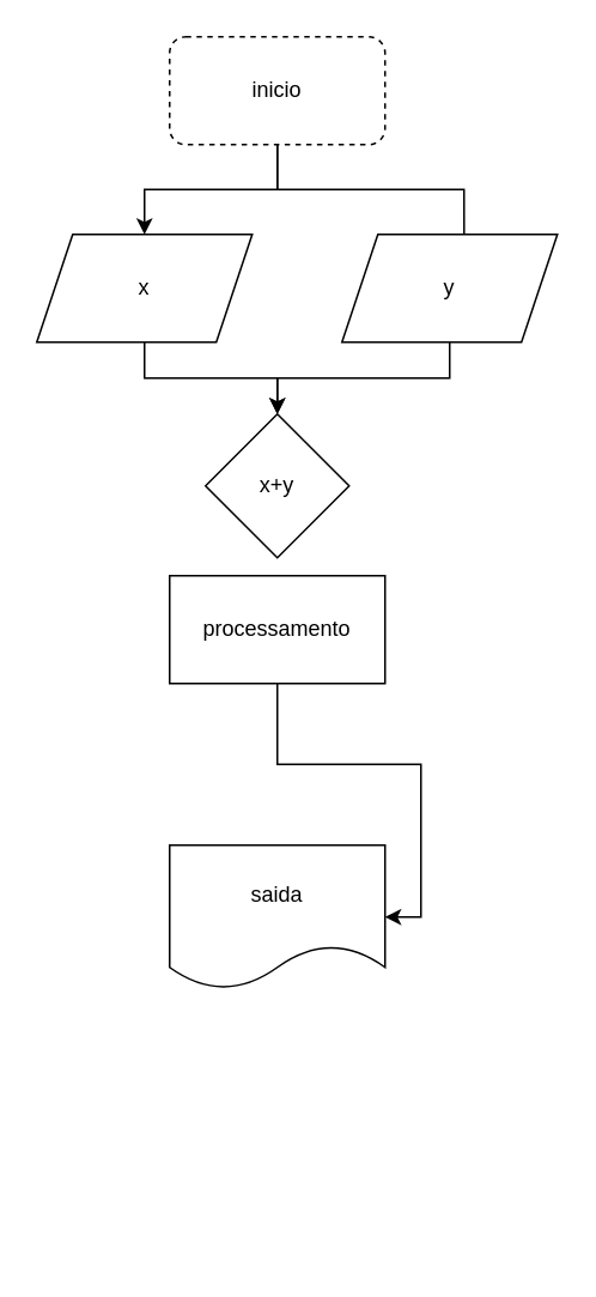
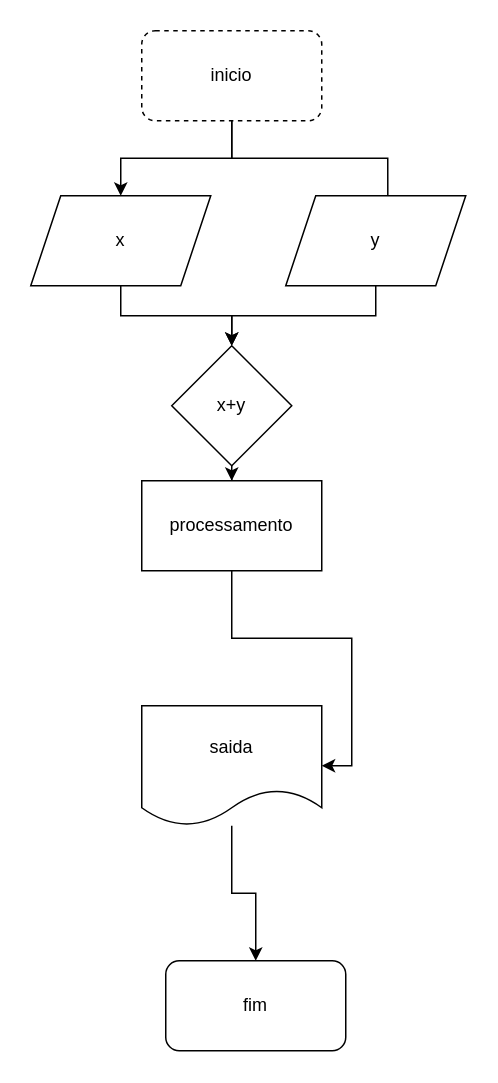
+ <mxCell id="7" value="" style="edgeStyle=orthogonalEdgeStyle;rounded=0;orthogonalLoop=1;jettySize=auto;html=1;" edge="1" parent="1" source="8" target="12"><mxGeometry relative="1" as="geometry" /></mxCell>
+ <mxCell id="9" style="edgeStyle=orthogonalEdgeStyle;rounded=0;orthogonalLoop=1;jettySize=auto;html=1;entryX=0.5;entryY=0;entryDx=0;entryDy=0;" edge="1" parent="1" source="10" target="13"><mxGeometry relative="1" as="geometry" /></mxCell>
+ <mxCell id="13" value="fim" style="rounded=1;whiteSpace=wrap;html=1;" vertex="1" parent="1"><mxGeometry x="110" y="640" width="120" height="60" as="geometry" /></mxCell>
